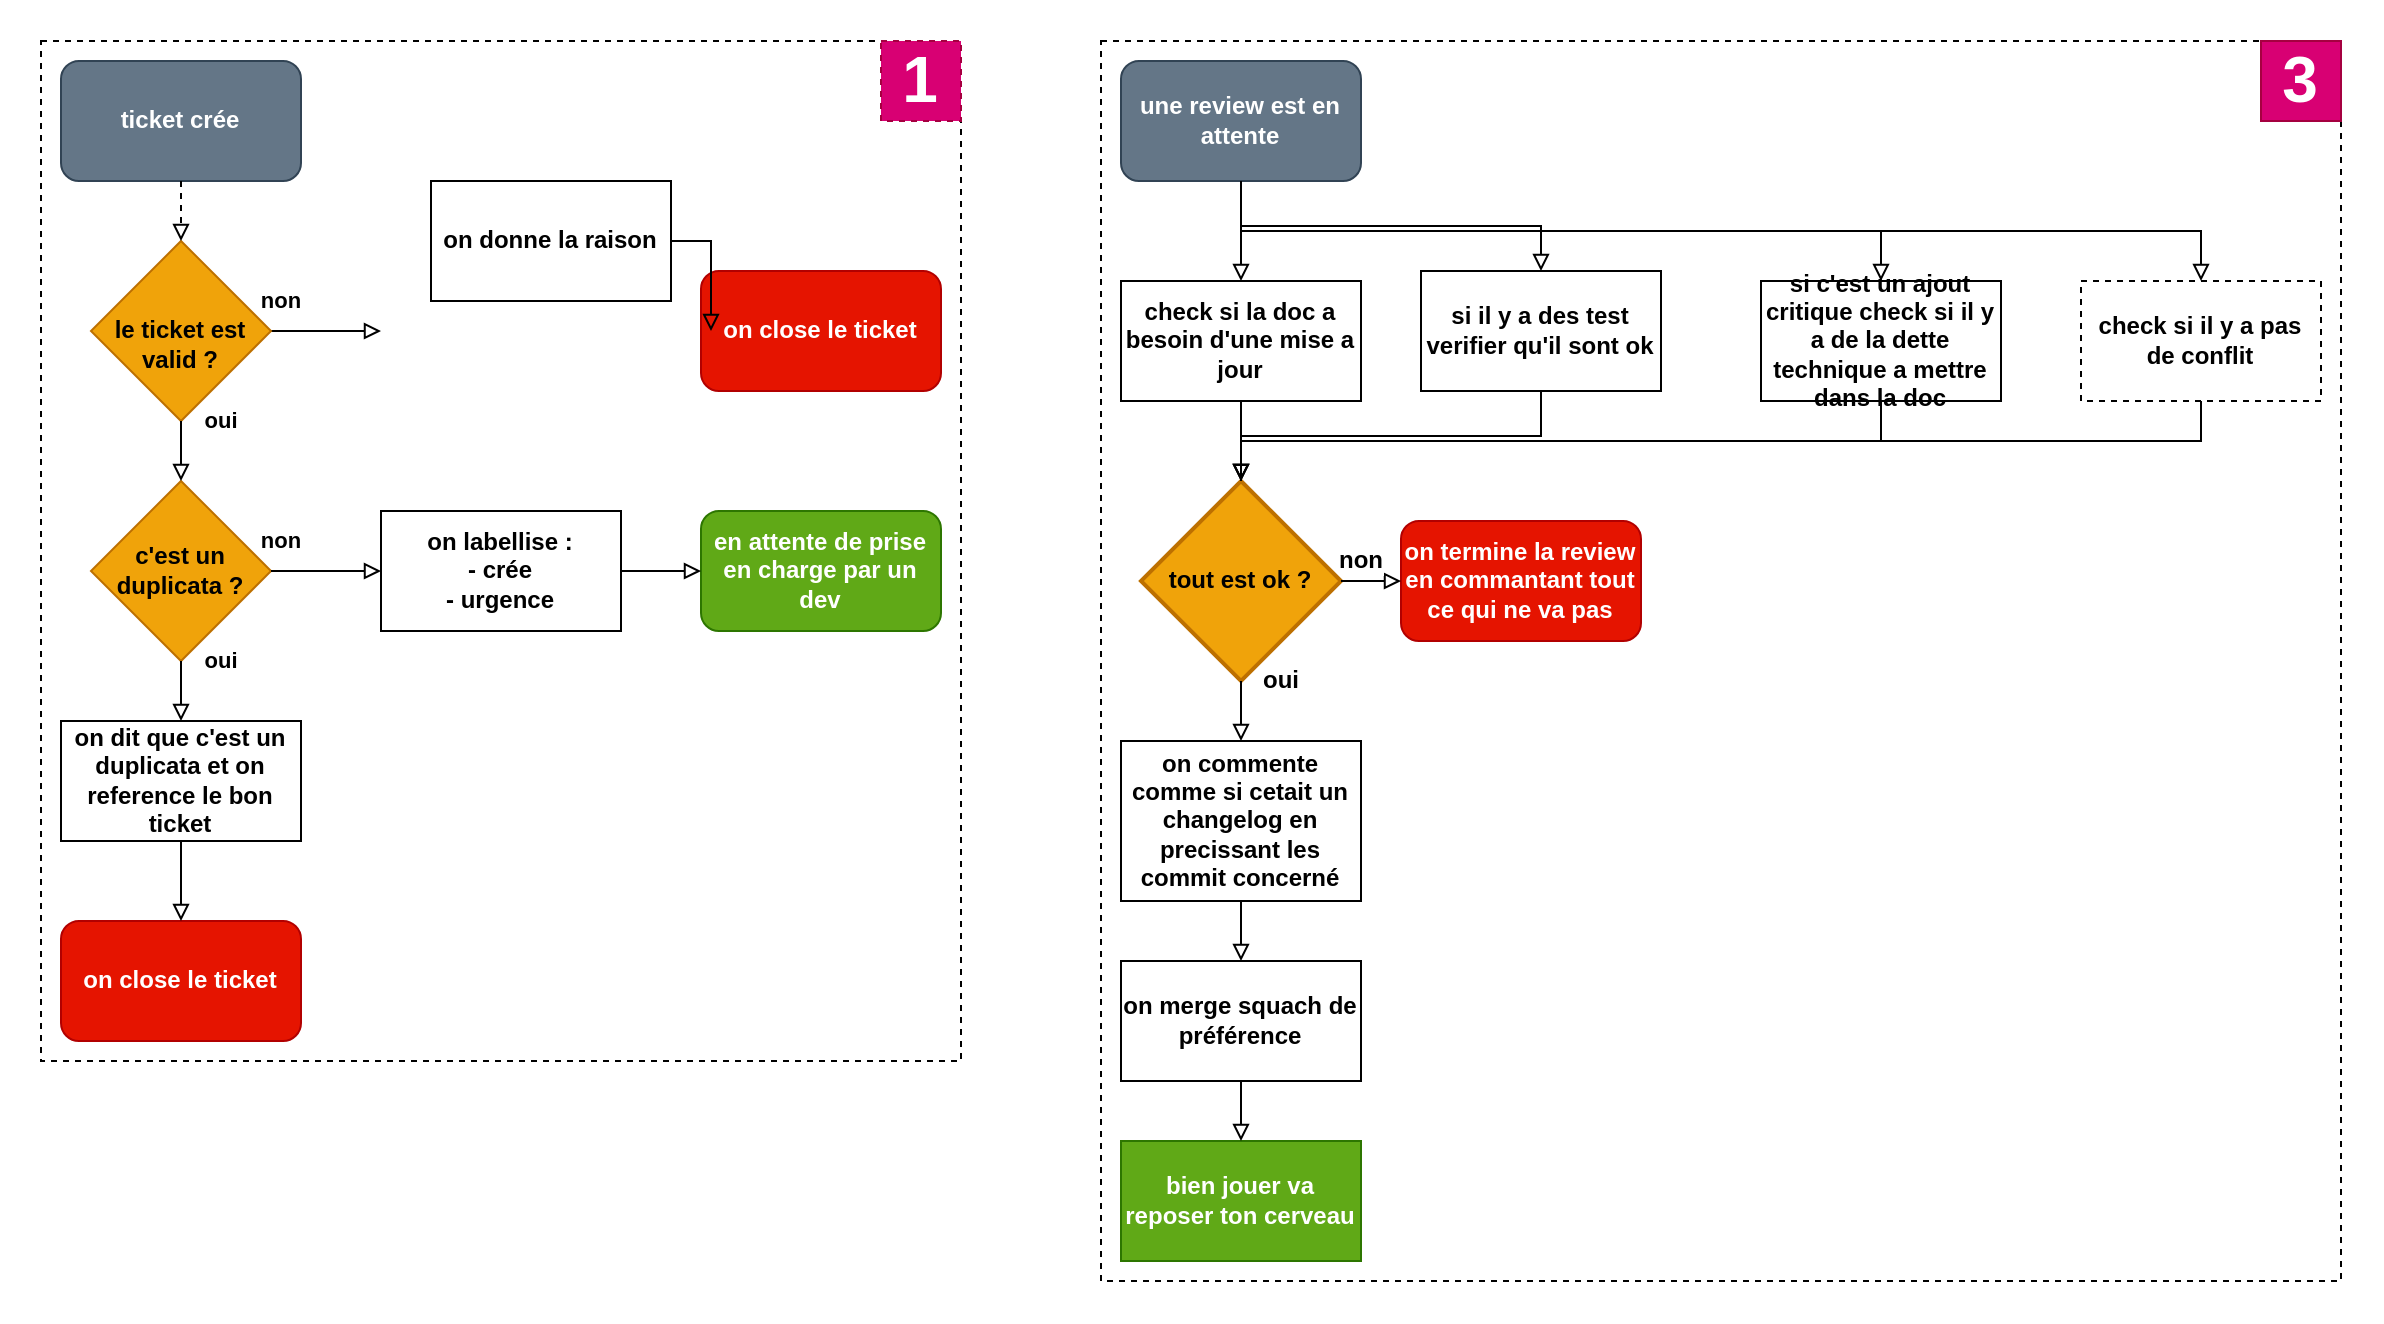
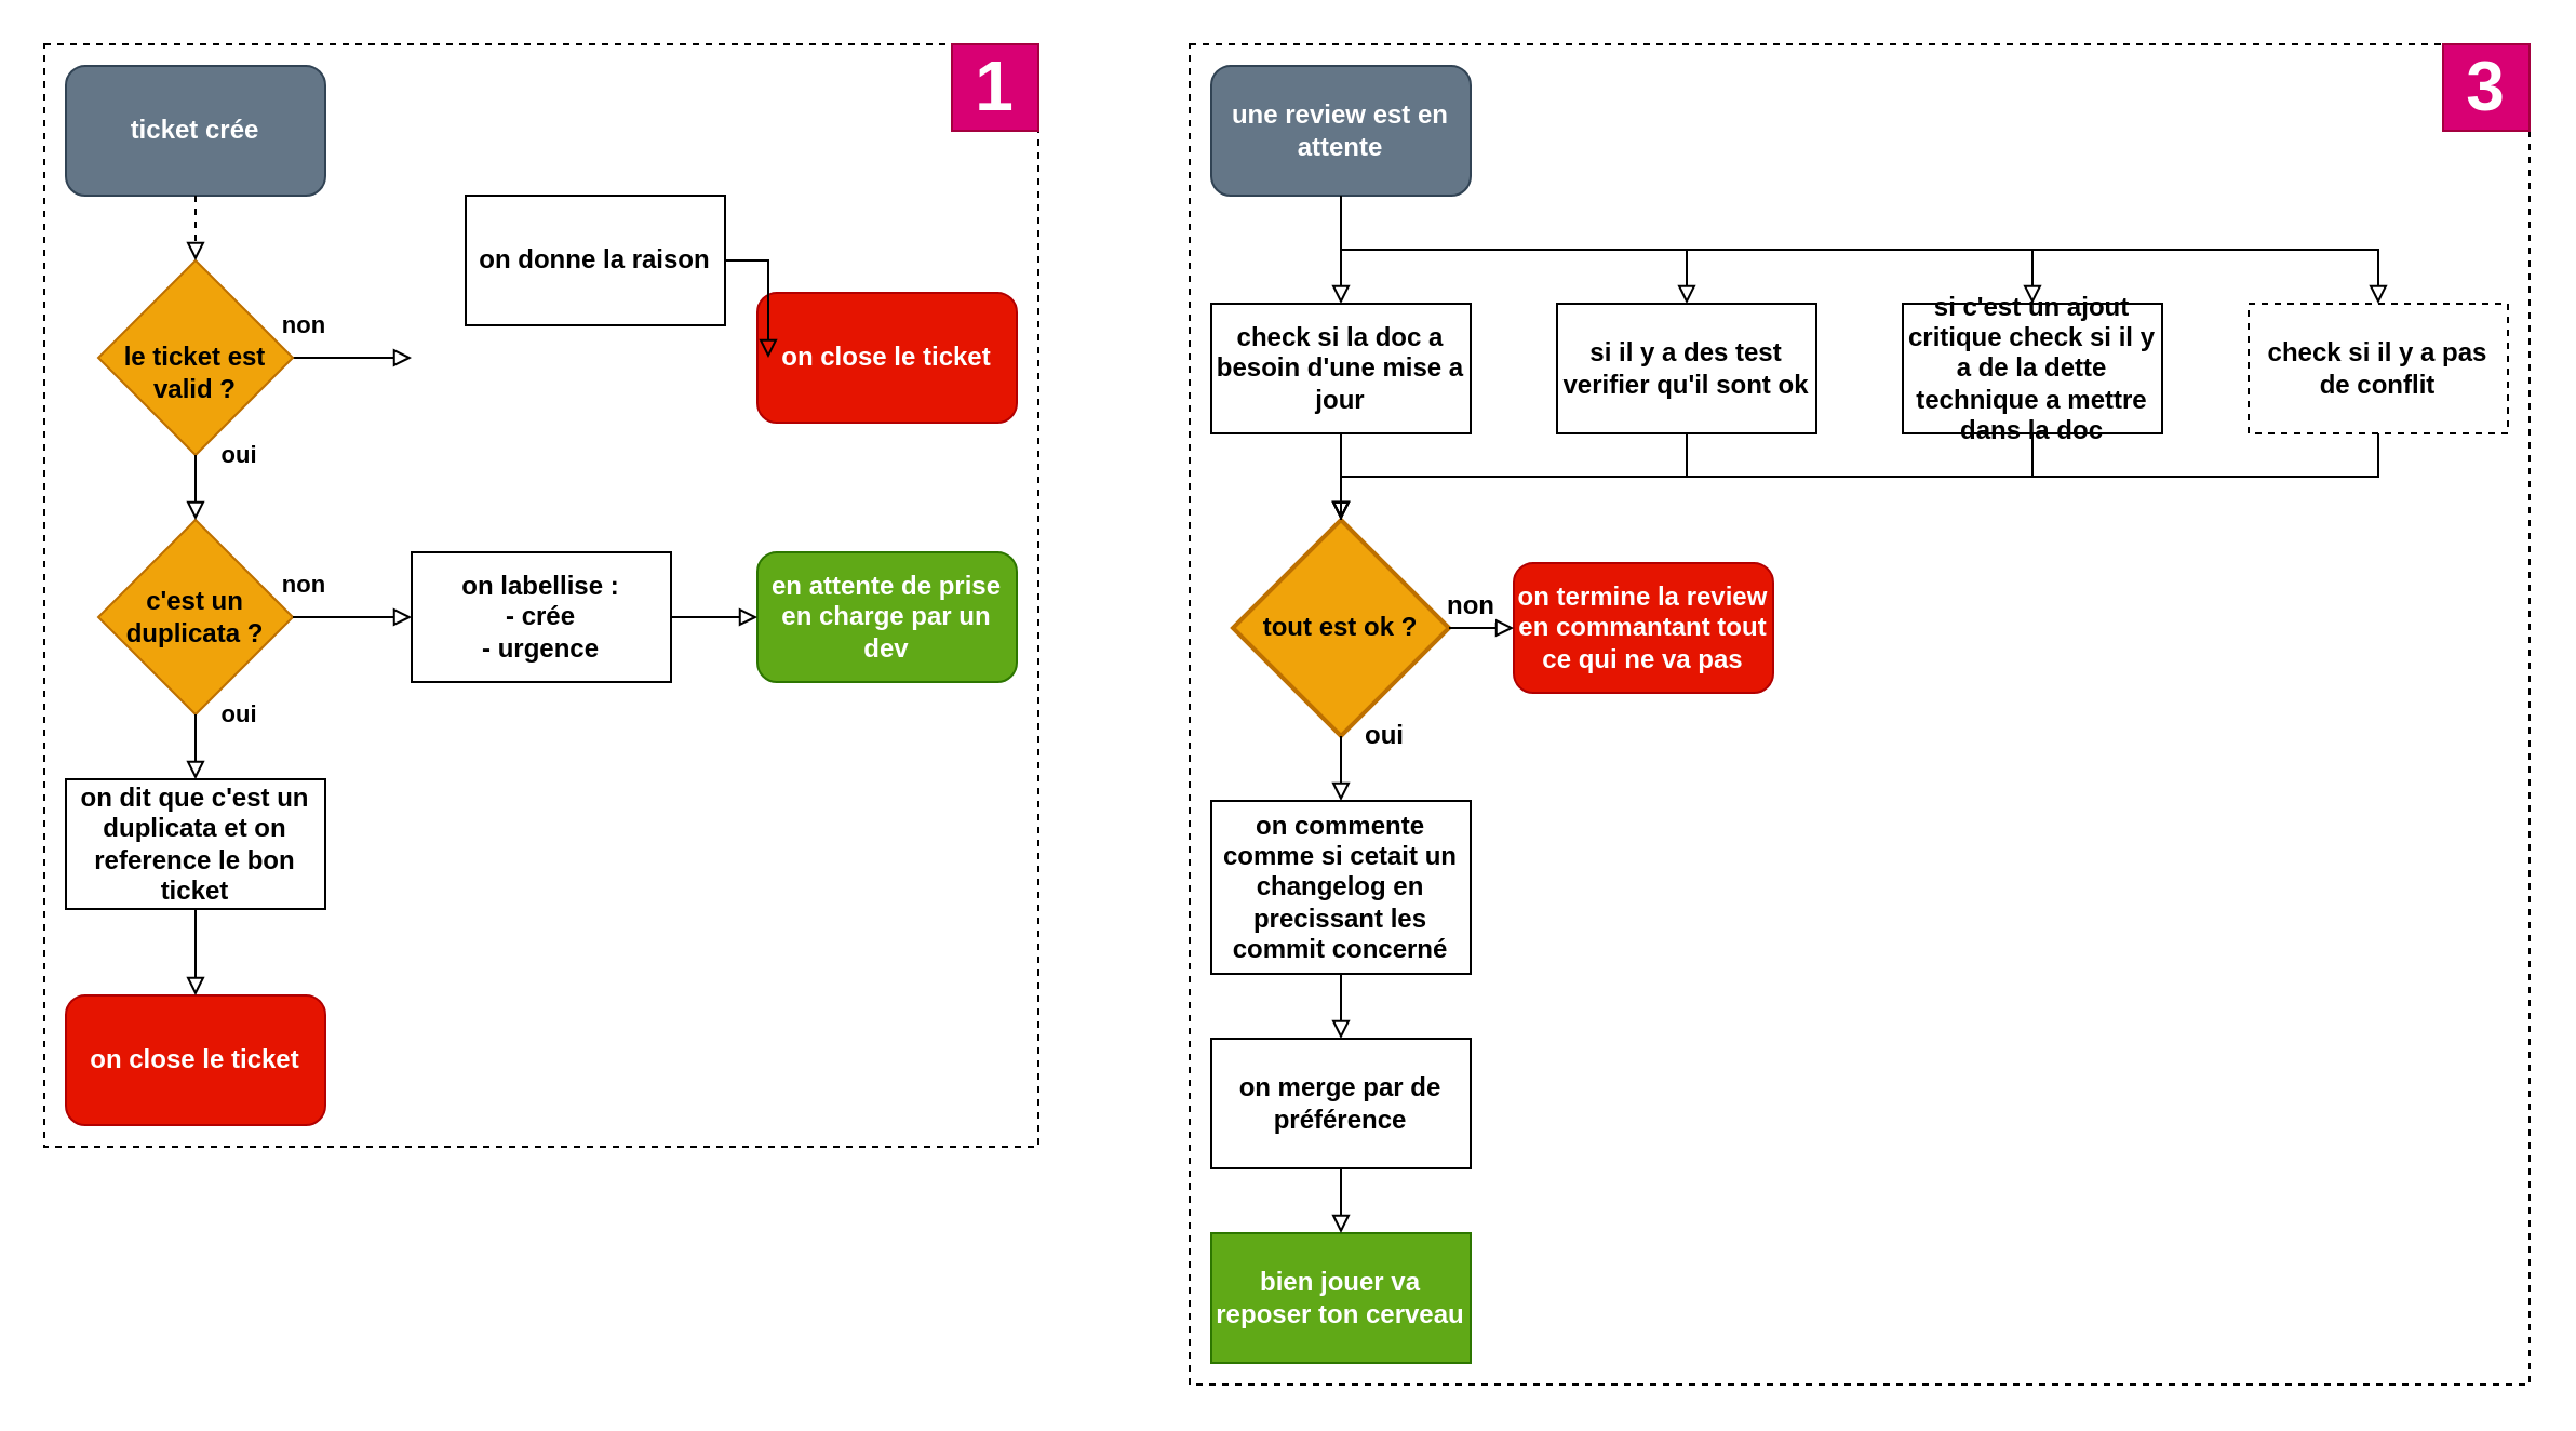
- <mxCell id="46" value="&lt;font style=&quot;font-size: 32px;&quot;&gt;1&lt;/font&gt;" style="whiteSpace=wrap;html=1;aspect=fixed;fillColor=#d80073;fontColor=#ffffff;strokeColor=#A50040;fontStyle=1;dashed=1;" parent="27" vertex="1"><mxGeometry x="420" width="40" height="40" as="geometry" /></mxCell>
+ <mxCell id="46" value="&lt;font style=&quot;font-size: 32px;&quot;&gt;1&lt;/font&gt;" style="whiteSpace=wrap;html=1;aspect=fixed;fillColor=#d80073;fontColor=#ffffff;strokeColor=#A50040;fontStyle=1" parent="27" vertex="1"><mxGeometry x="420" width="40" height="40" as="geometry" /></mxCell>
- <mxCell id="6" value="si il y a des test verifier qu'il sont ok" style="rounded=0;whiteSpace=wrap;html=1;fontSize=12;fillColor=default;fontStyle=1" parent="2" vertex="1"><mxGeometry x="160" y="115" width="120" height="60" as="geometry" /></mxCell>
+ <mxCell id="6" value="si il y a des test verifier qu'il sont ok" style="rounded=0;whiteSpace=wrap;html=1;fontSize=12;fillColor=default;fontStyle=1" parent="2" vertex="1"><mxGeometry x="170" y="120" width="120" height="60" as="geometry" /></mxCell>
- <mxCell id="21" value="on merge squach de préférence " style="rounded=0;whiteSpace=wrap;html=1;fontSize=12;fillColor=default;fontStyle=1" parent="2" vertex="1"><mxGeometry x="10" y="460" width="120" height="60" as="geometry" /></mxCell>
+ <mxCell id="21" value="on merge par de préférence " style="rounded=0;whiteSpace=wrap;html=1;fontSize=12;fillColor=default;fontStyle=1" parent="2" vertex="1"><mxGeometry x="10" y="460" width="120" height="60" as="geometry" /></mxCell>
